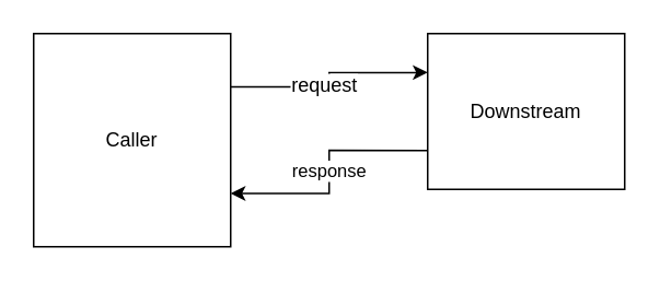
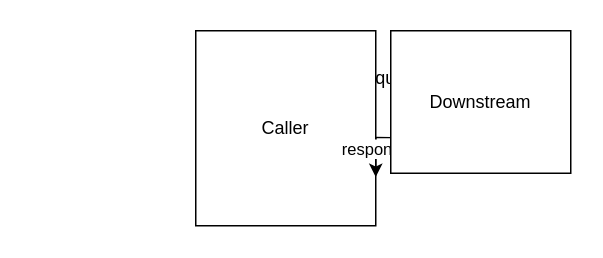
- <mxCell id="4" value="Caller" style="rounded=0;whiteSpace=wrap;html=1;" vertex="1" parent="1"><mxGeometry x="20" y="20" width="120" height="130" as="geometry" /></mxCell>
+ <mxCell id="4" value="Caller" style="rounded=0;whiteSpace=wrap;html=1;" vertex="1" parent="1"><mxGeometry x="130" y="20" width="120" height="130" as="geometry" /></mxCell>
